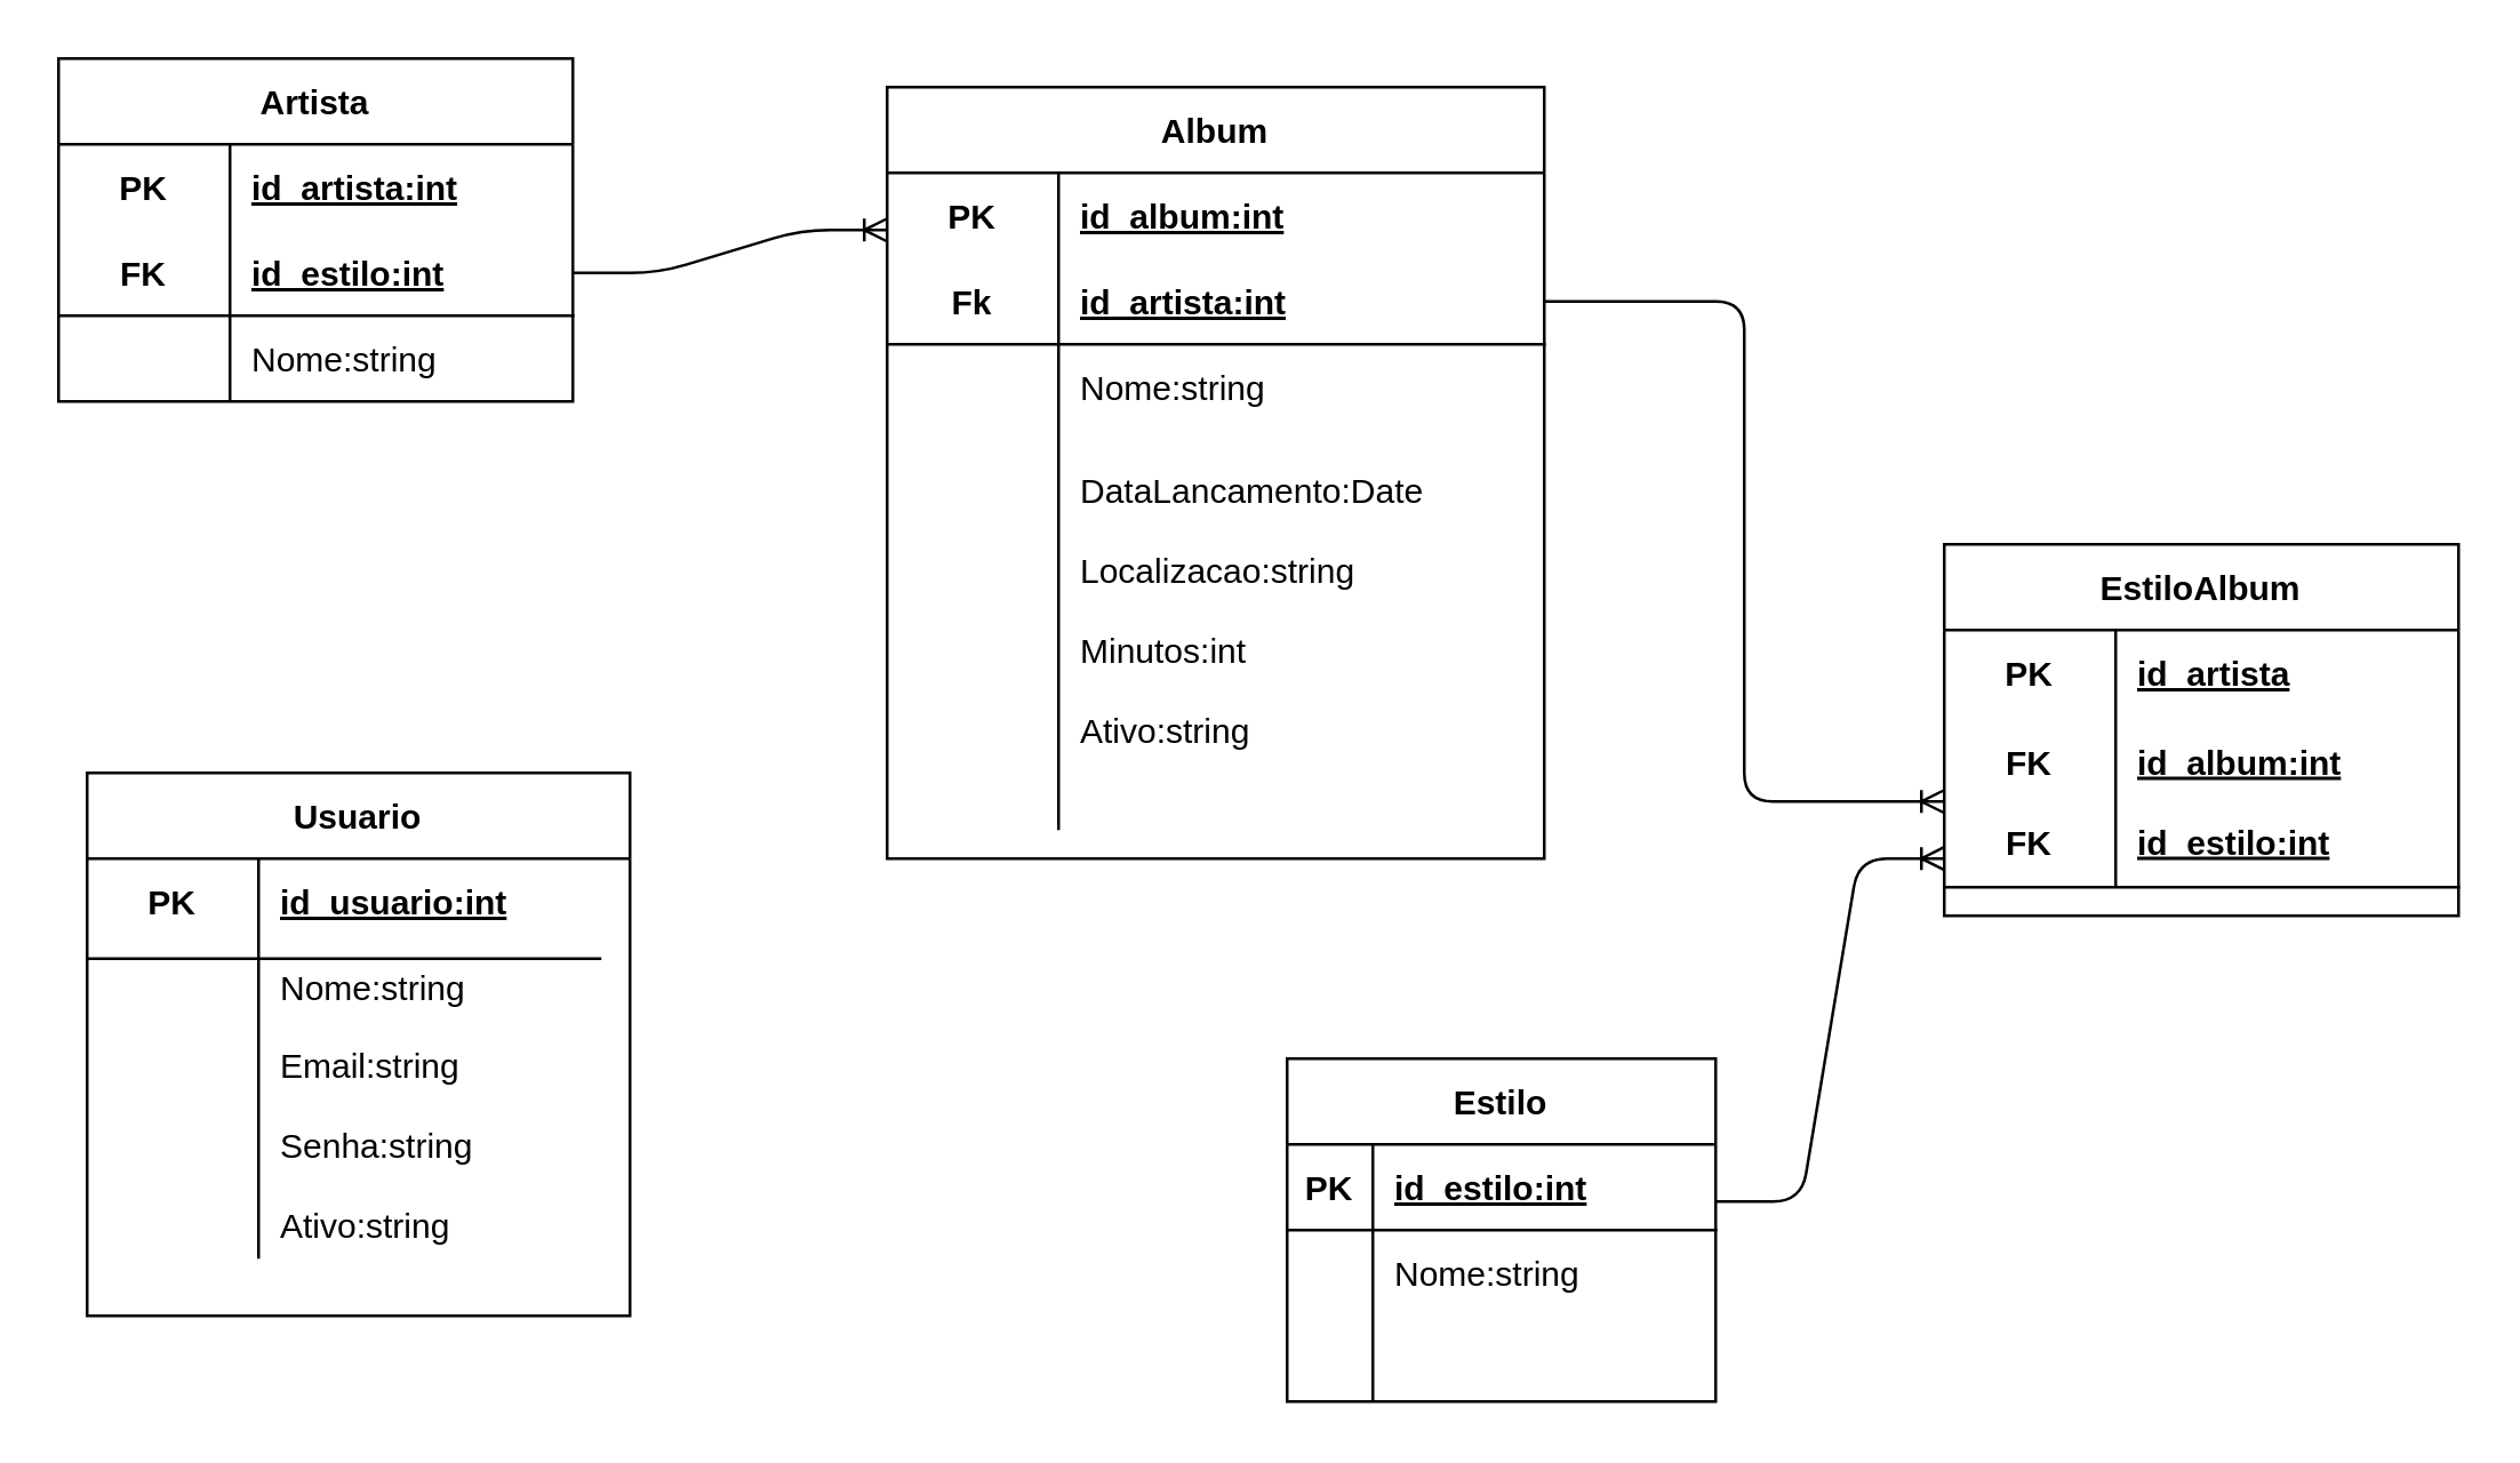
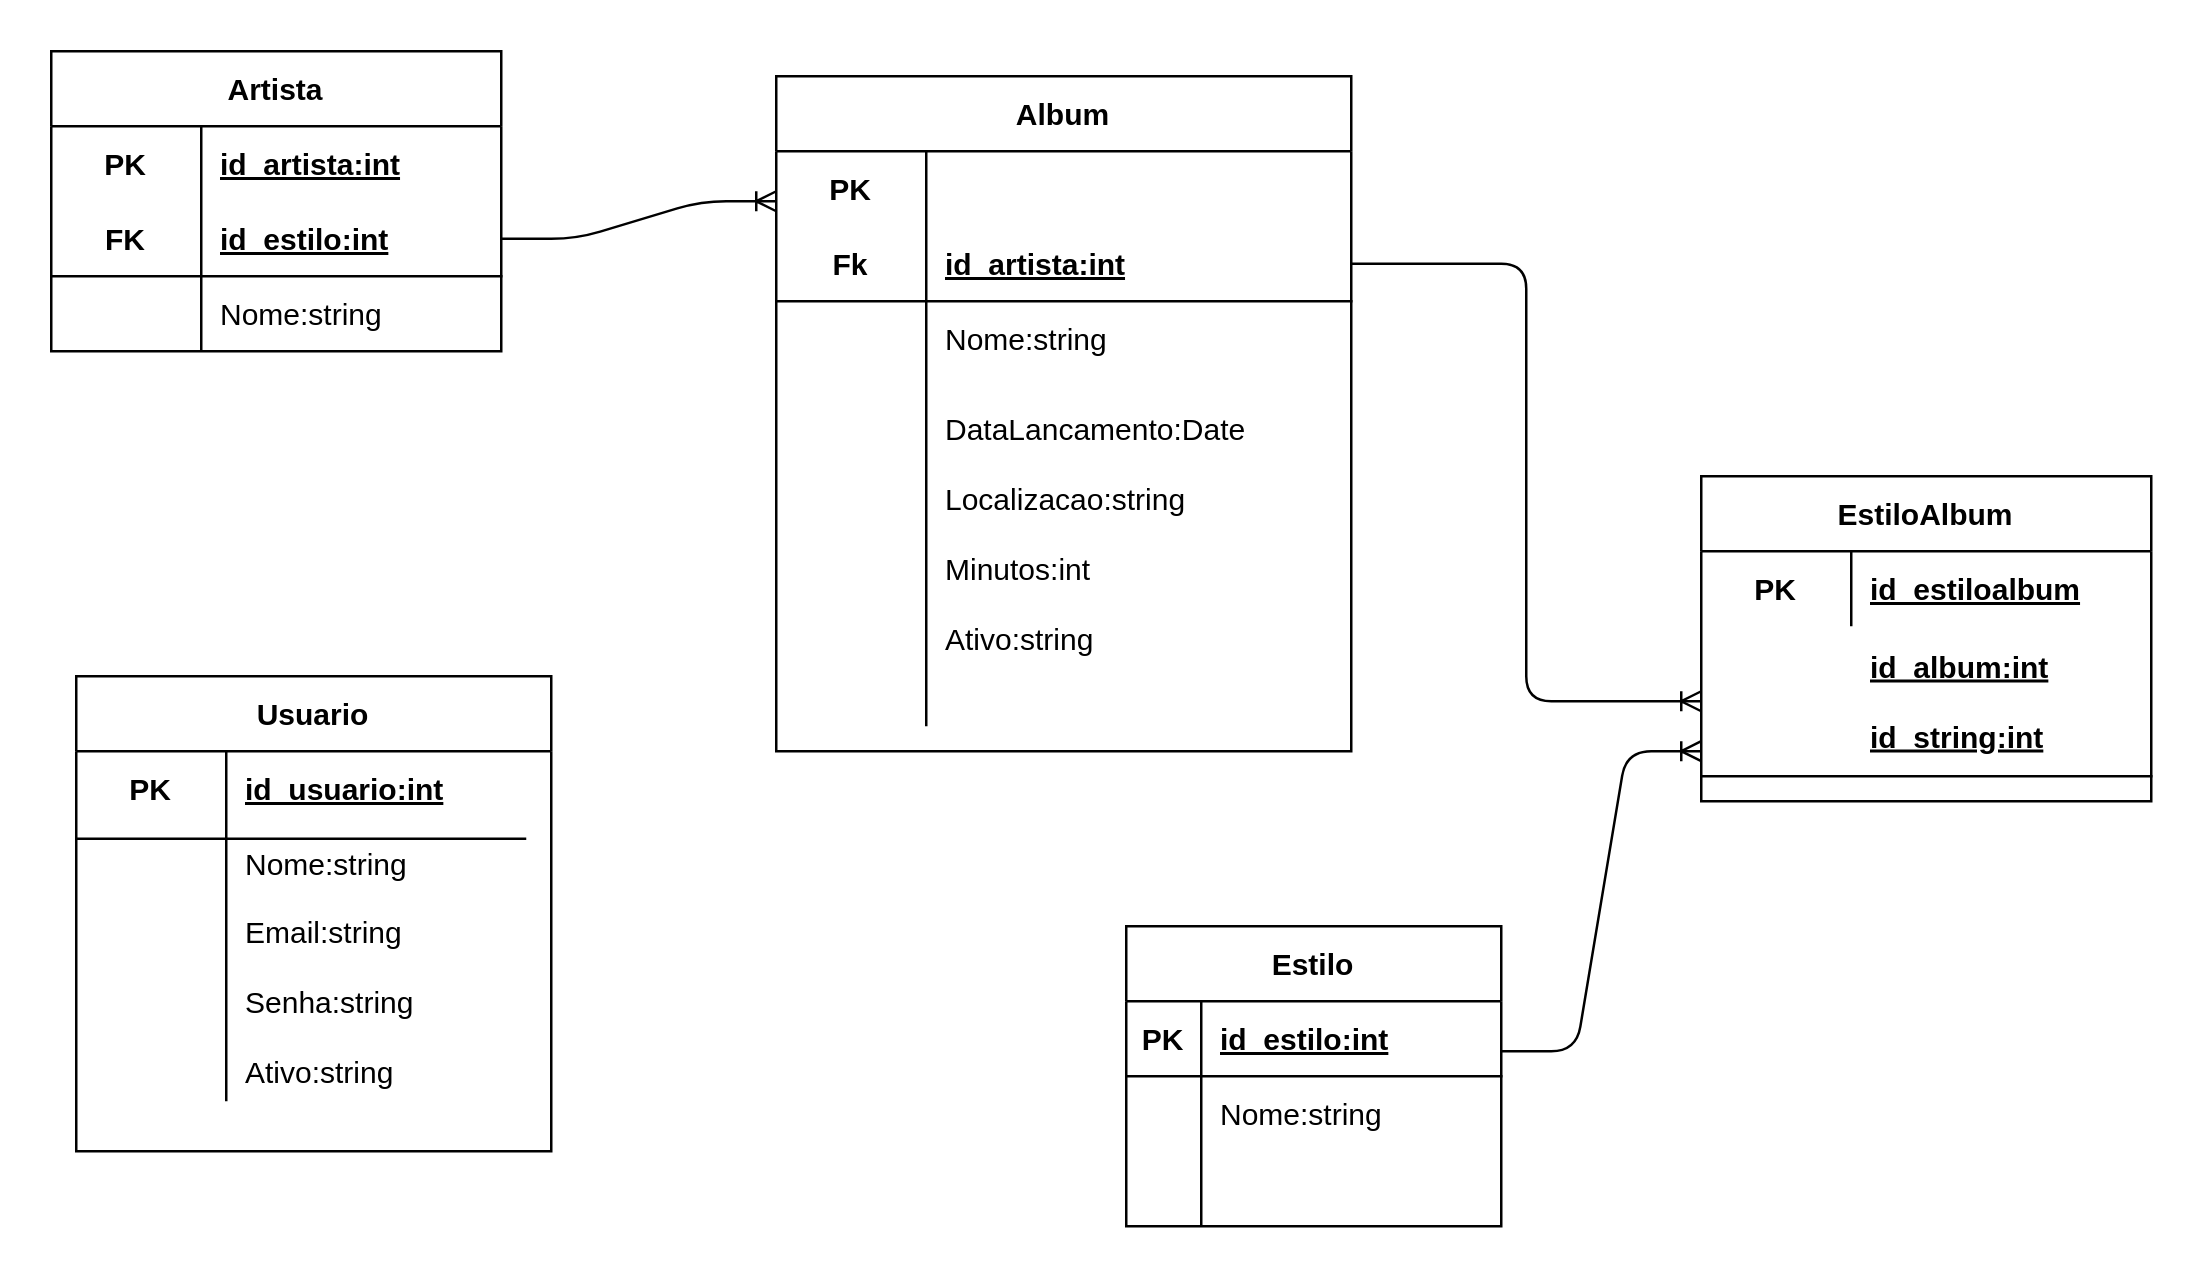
- <mxCell id="16" value="id_album:int" style="shape=partialRectangle;connectable=0;fillColor=none;top=0;left=0;bottom=0;right=0;align=left;spacingLeft=6;fontStyle=5;overflow=hidden;" vertex="1" parent="14"><mxGeometry x="60" width="170" height="30" as="geometry" /></mxCell>
- <mxCell id="30" value="id_artista" style="shape=partialRectangle;connectable=0;fillColor=none;top=0;left=0;bottom=0;right=0;align=left;spacingLeft=6;fontStyle=5;overflow=hidden;" vertex="1" parent="28"><mxGeometry x="60" width="120" height="30" as="geometry" /></mxCell>
+ <mxCell id="30" value="id_estiloalbum" style="shape=partialRectangle;connectable=0;fillColor=none;top=0;left=0;bottom=0;right=0;align=left;spacingLeft=6;fontStyle=5;overflow=hidden;" vertex="1" parent="28"><mxGeometry x="60" width="120" height="30" as="geometry" /></mxCell>
- <mxCell id="33" value="id_album:int&#10;&#10;id_estilo:int" style="shape=partialRectangle;connectable=0;fillColor=none;top=0;left=0;bottom=0;right=0;align=left;spacingLeft=6;fontStyle=5;overflow=hidden;" vertex="1" parent="31"><mxGeometry x="60" width="120" height="60" as="geometry" /></mxCell>
+ <mxCell id="33" value="id_album:int&#10;&#10;id_string:int" style="shape=partialRectangle;connectable=0;fillColor=none;top=0;left=0;bottom=0;right=0;align=left;spacingLeft=6;fontStyle=5;overflow=hidden;" vertex="1" parent="31"><mxGeometry x="60" width="120" height="60" as="geometry" /></mxCell>
- <mxCell id="32" value="FK&#10;&#10;FK" style="shape=partialRectangle;connectable=0;fillColor=none;top=0;left=0;bottom=0;right=0;fontStyle=1;overflow=hidden;" vertex="1" parent="31"><mxGeometry width="60" height="60" as="geometry" /></mxCell>
